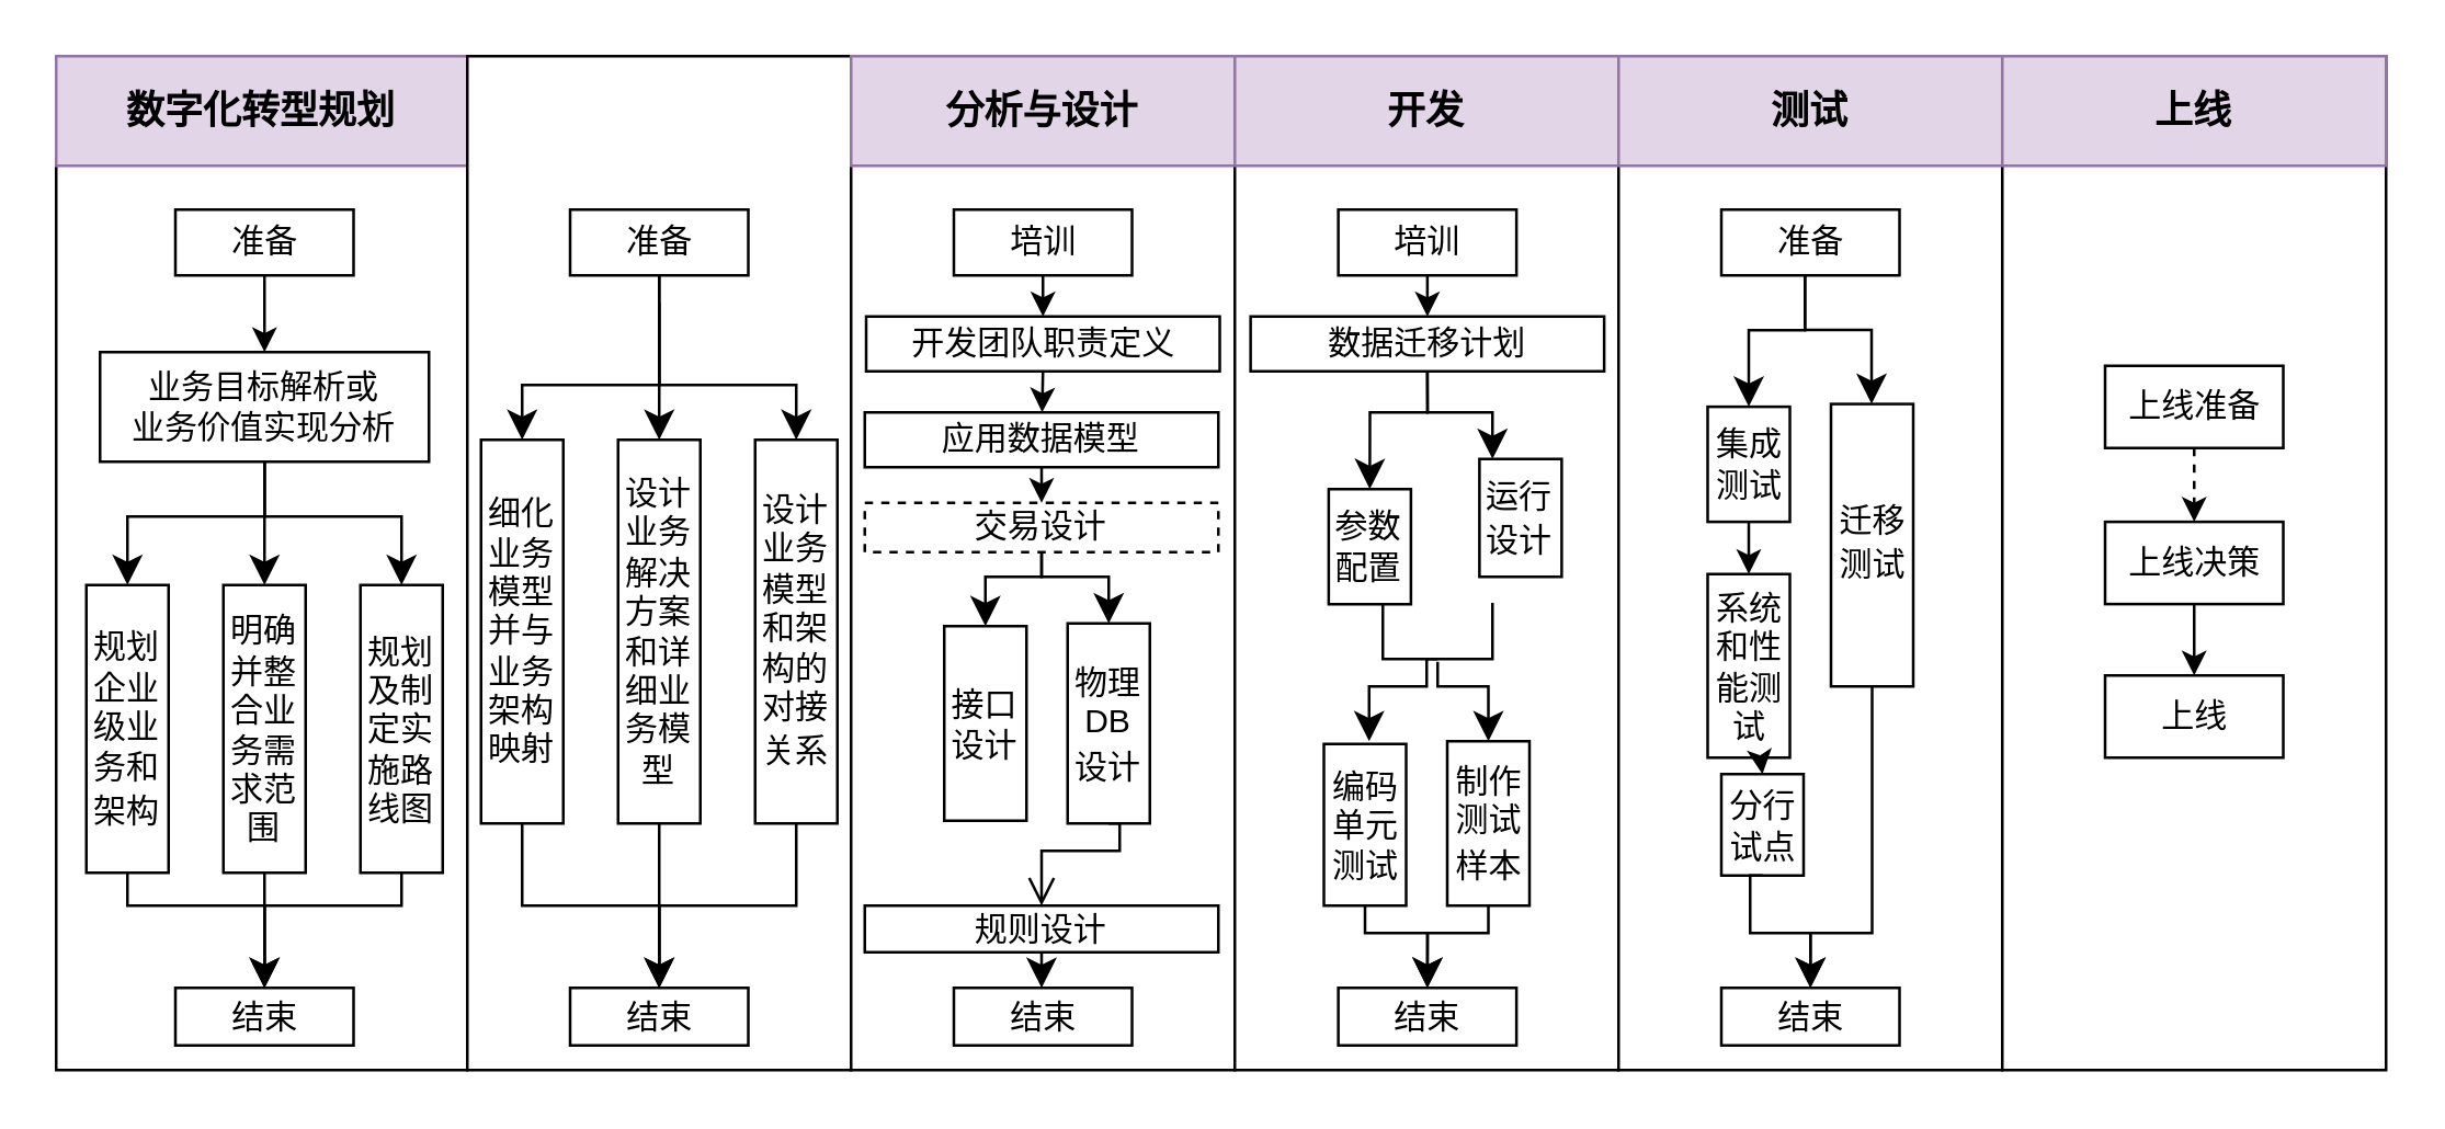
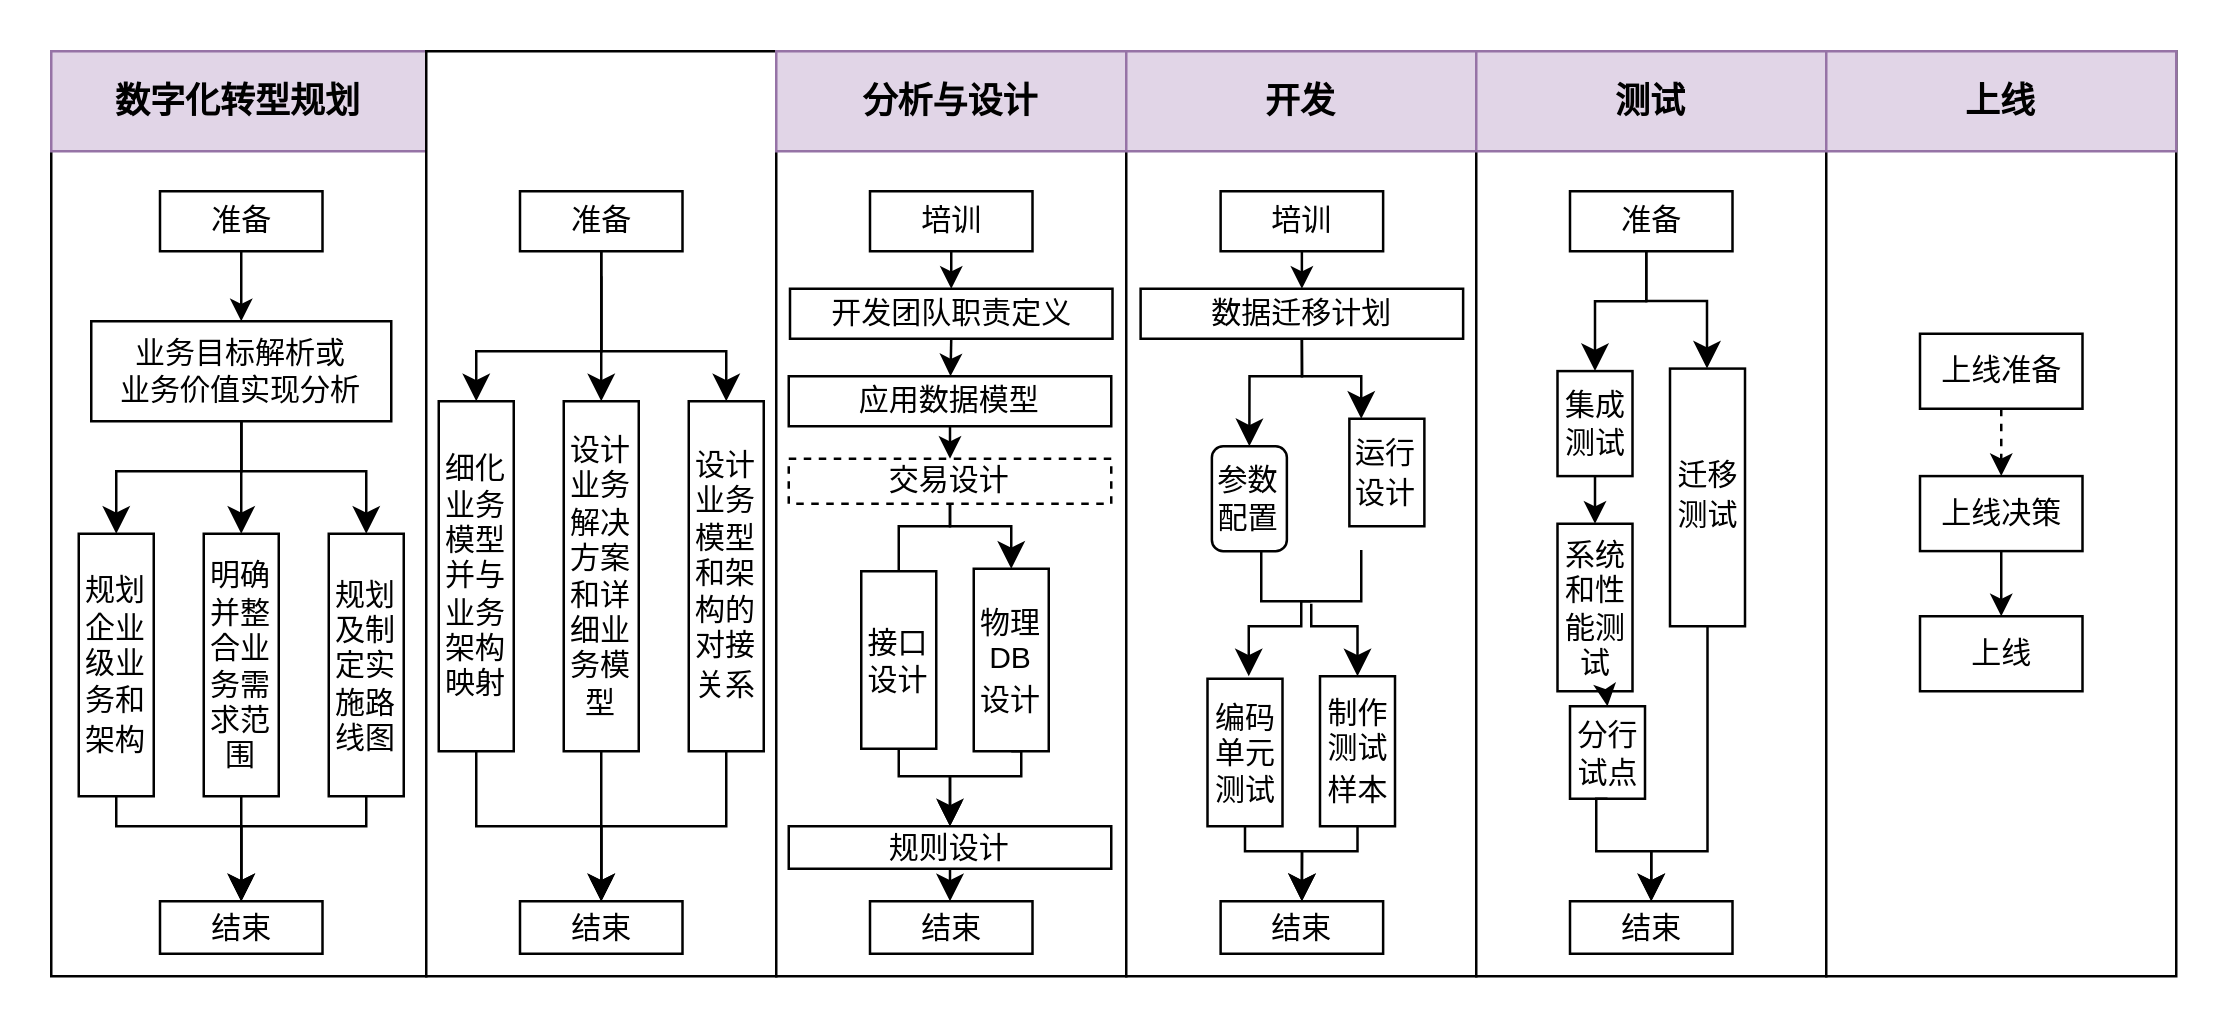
- <mxCell id="57" value="参数配置" style="rounded=0;whiteSpace=wrap;html=1;" vertex="1" parent="1"><mxGeometry x="484.25" y="178" width="30" height="42" as="geometry" /></mxCell>
+ <mxCell id="57" value="参数配置" style="whiteSpace=wrap;html=1;rounded=1;" vertex="1" parent="1"><mxGeometry x="484.25" y="178" width="30" height="42" as="geometry" /></mxCell>
- <mxCell id="33" value="" style="edgeStyle=segmentEdgeStyle;endArrow=classic;html=1;curved=0;rounded=0;endSize=8;startSize=8;exitX=0.5;exitY=1;exitDx=0;exitDy=0;entryX=0.5;entryY=0;entryDx=0;entryDy=0;" edge="1" parent="1" source="49" target="31"><mxGeometry width="50" height="50" relative="1" as="geometry"><mxPoint x="380" y="168" as="sourcePoint" /><mxPoint x="555" y="178" as="targetPoint" /><Array as="points"><mxPoint x="380" y="210" /><mxPoint x="359" y="210" /></Array></mxGeometry></mxCell>
+ <mxCell id="33" value="" style="edgeStyle=segmentEdgeStyle;endArrow=none;html=1;curved=0;rounded=0;endSize=8;startSize=8;exitX=0.5;exitY=1;exitDx=0;exitDy=0;entryX=0.5;entryY=0;entryDx=0;entryDy=0;" edge="1" parent="1" source="49" target="31"><mxGeometry width="50" height="50" relative="1" as="geometry"><mxPoint x="380" y="168" as="sourcePoint" /><mxPoint x="555" y="178" as="targetPoint" /><Array as="points"><mxPoint x="380" y="210" /><mxPoint x="359" y="210" /></Array></mxGeometry></mxCell>
+ <mxCell id="38" value="" style="edgeStyle=segmentEdgeStyle;endArrow=classic;html=1;curved=0;rounded=0;endSize=8;startSize=8;entryX=0.5;entryY=0;entryDx=0;entryDy=0;exitX=0.5;exitY=1;exitDx=0;exitDy=0;" edge="1" parent="1" source="31" target="51"><mxGeometry width="50" height="50" relative="1" as="geometry"><mxPoint x="595" y="240" as="sourcePoint" /><mxPoint x="645" y="190" as="targetPoint" /><Array as="points"><mxPoint x="359" y="310" /><mxPoint x="380" y="310" /></Array></mxGeometry></mxCell>
